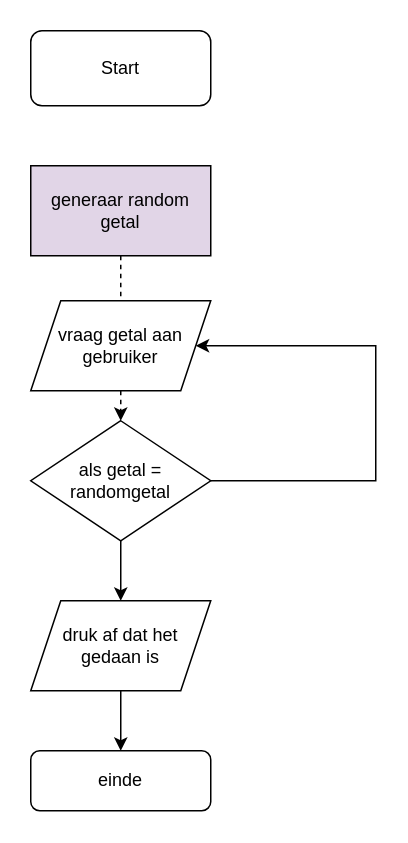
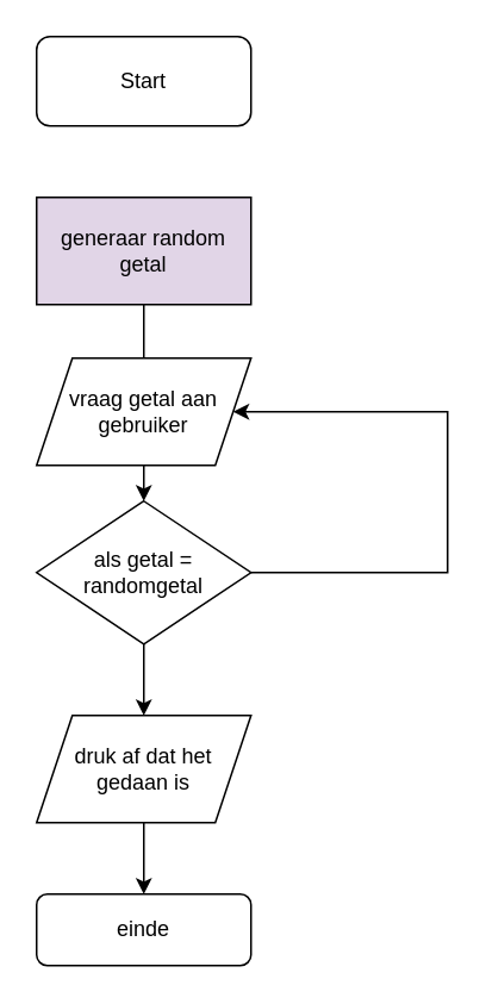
- <mxCell id="3" value="" style="edgeStyle=orthogonalEdgeStyle;rounded=0;orthogonalLoop=1;jettySize=auto;html=1;dashed=1;" parent="1" source="4" target="8" edge="1"><mxGeometry relative="1" as="geometry" /></mxCell>
+ <mxCell id="3" value="" style="edgeStyle=orthogonalEdgeStyle;rounded=0;orthogonalLoop=1;jettySize=auto;html=1;" parent="1" source="4" target="8" edge="1"><mxGeometry relative="1" as="geometry" /></mxCell>
